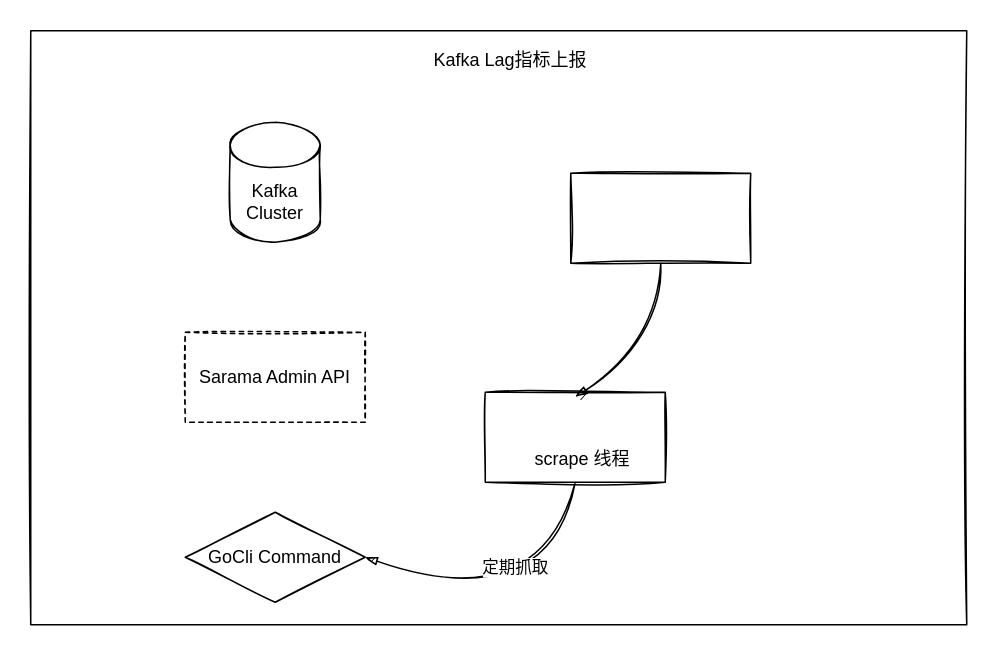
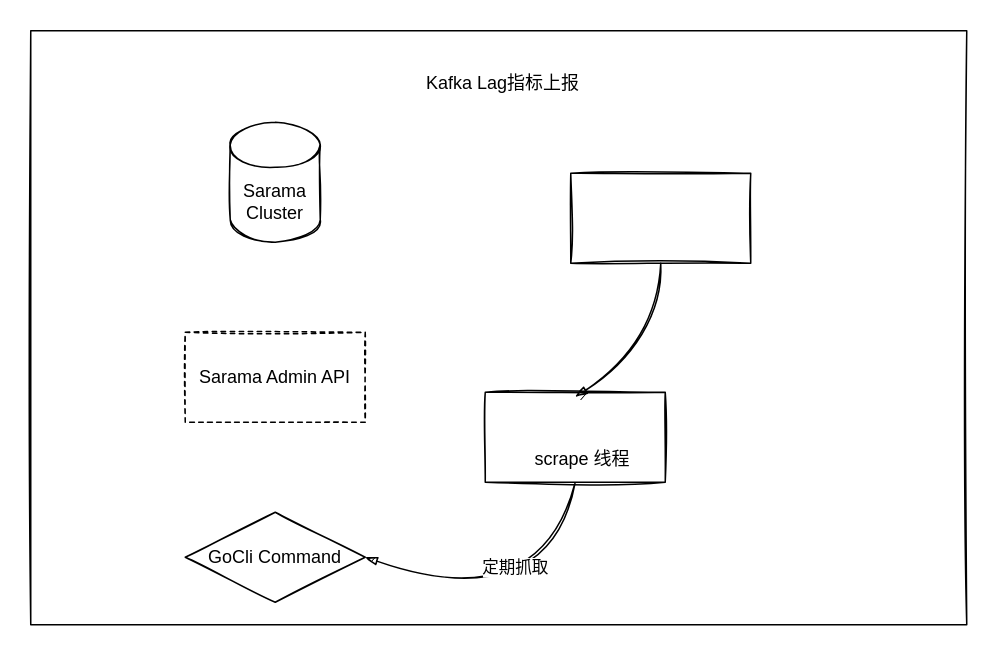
- <mxCell id="16" value="Kafka Lag指标上报" style="text;html=1;strokeColor=none;fillColor=none;align=center;verticalAlign=middle;whiteSpace=wrap;rounded=0;sketch=1;" vertex="1" parent="1"><mxGeometry x="263" y="25" width="154" height="30" as="geometry" /></mxCell>
+ <mxCell id="16" value="Kafka Lag指标上报" style="text;html=1;strokeColor=none;fillColor=none;align=center;verticalAlign=middle;whiteSpace=wrap;rounded=0;sketch=1;" vertex="1" parent="1"><mxGeometry x="258" y="40" width="154" height="30" as="geometry" /></mxCell>
- <mxCell id="3" value="Kafka Cluster" style="shape=cylinder3;whiteSpace=wrap;html=1;boundedLbl=1;backgroundOutline=1;size=15;sketch=1;" vertex="1" parent="1"><mxGeometry x="153" y="81" width="60" height="80" as="geometry" /></mxCell>
+ <mxCell id="3" value="Sarama Cluster" style="shape=cylinder3;whiteSpace=wrap;html=1;boundedLbl=1;backgroundOutline=1;size=15;sketch=1;" vertex="1" parent="1"><mxGeometry x="153" y="81" width="60" height="80" as="geometry" /></mxCell>
